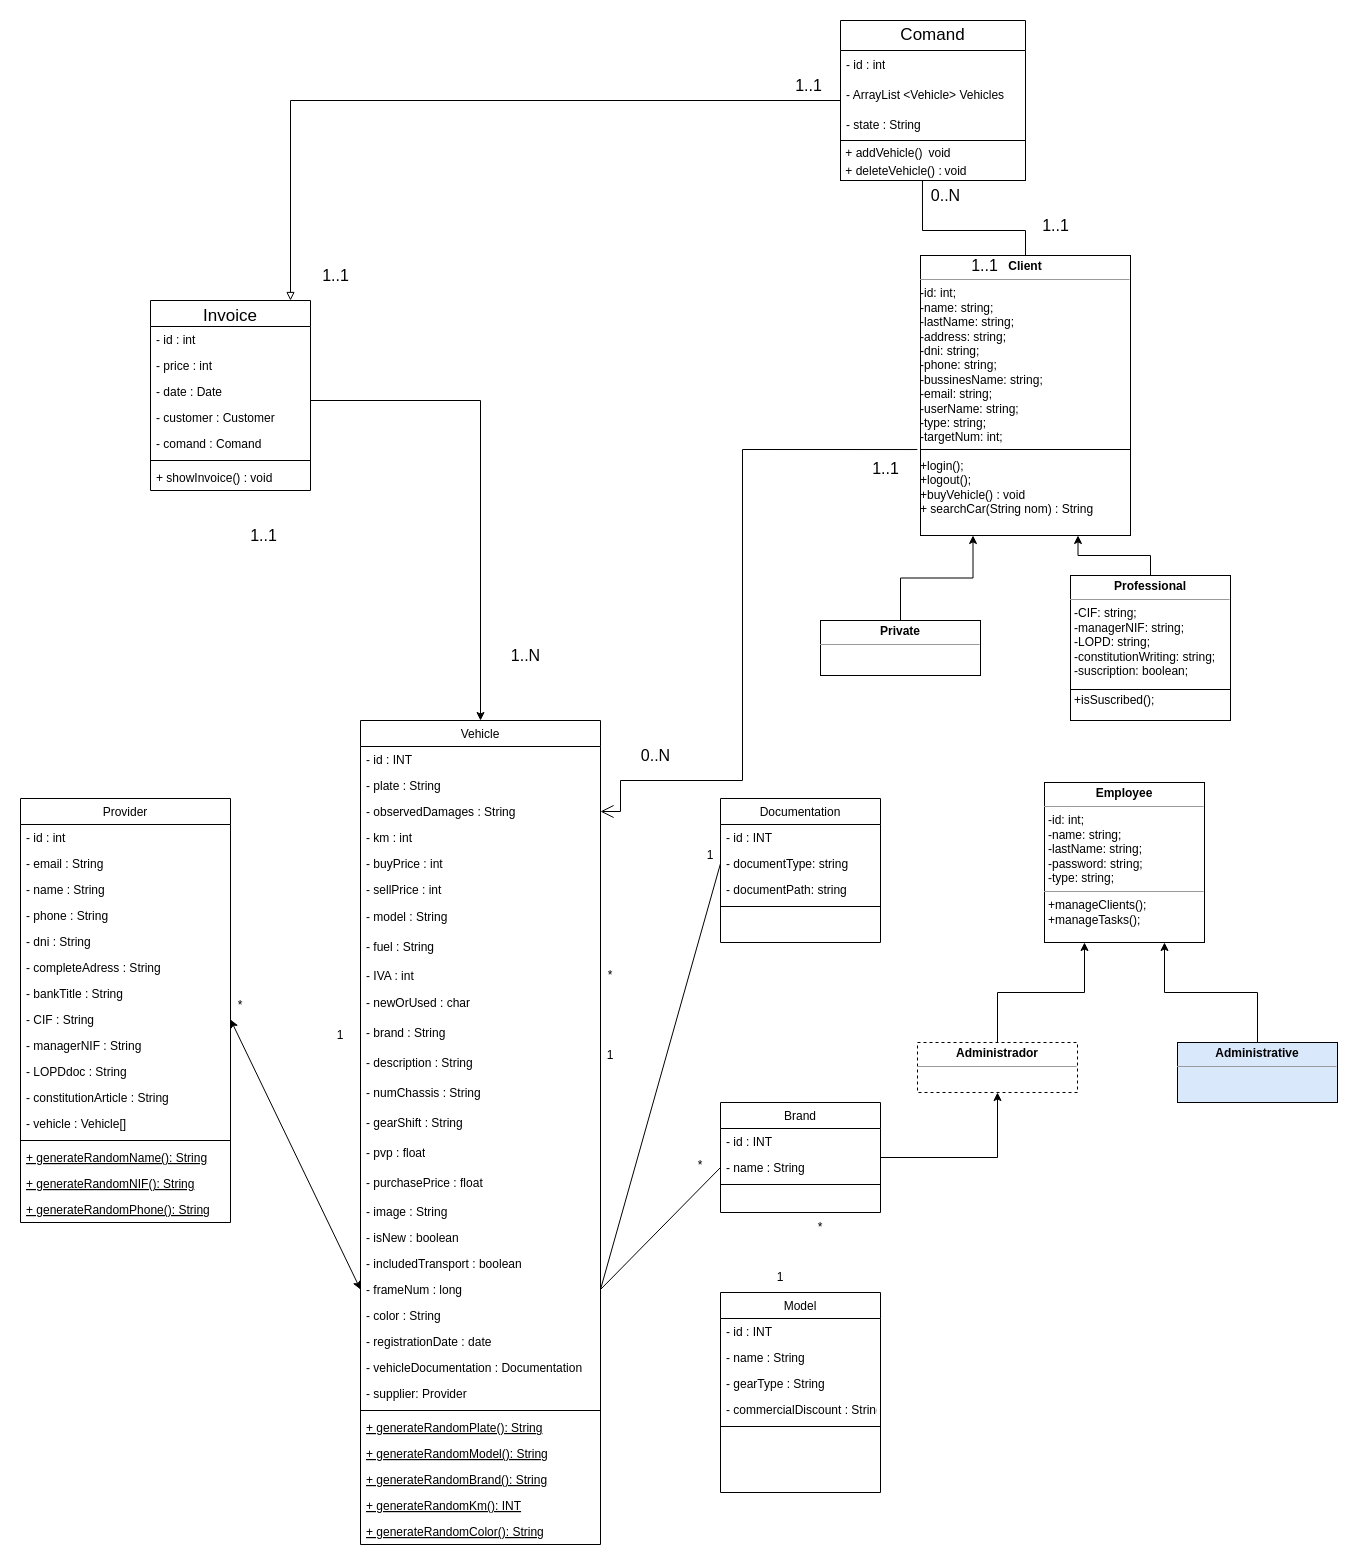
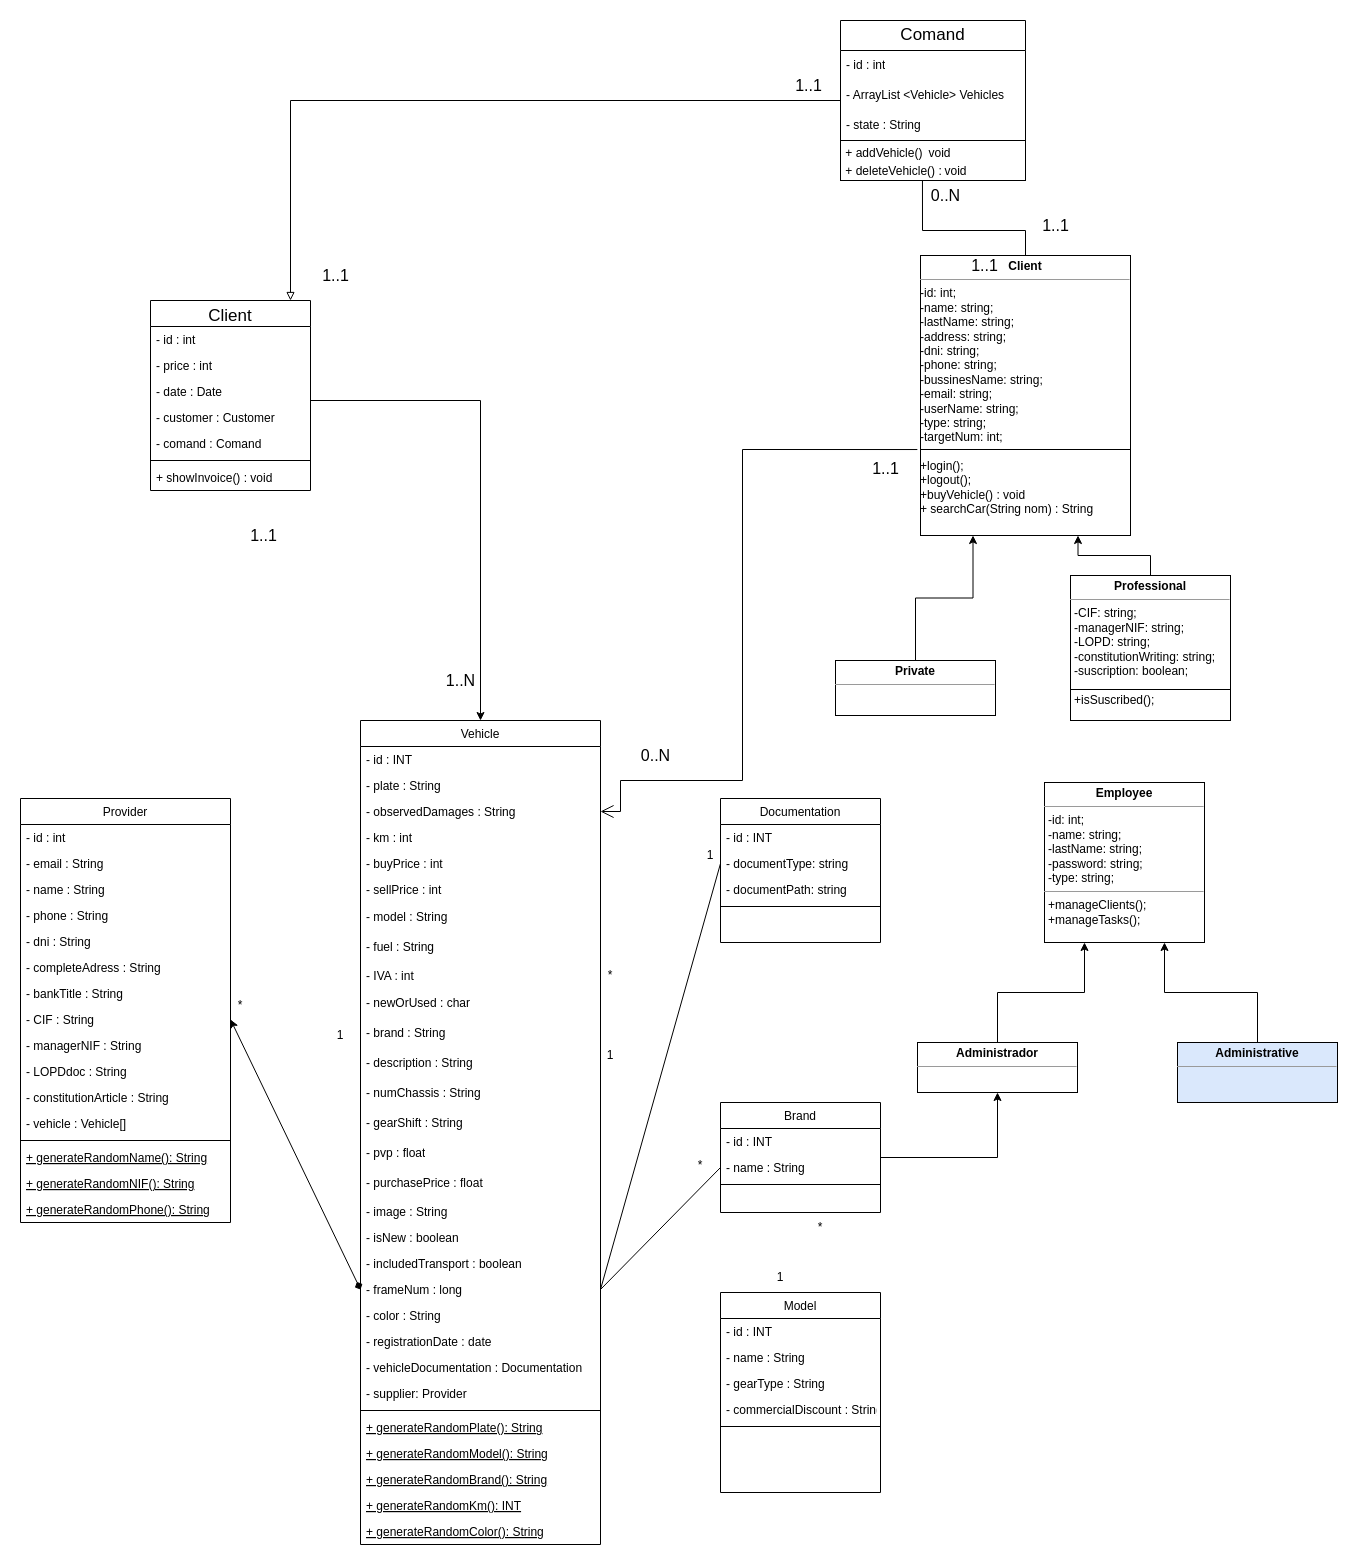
- <mxCell id="90" value="Invoice" style="swimlane;fontStyle=0;align=center;verticalAlign=middle;childLayout=stackLayout;horizontal=1;startSize=26;horizontalStack=0;resizeParent=1;resizeLast=0;collapsible=1;marginBottom=0;rounded=0;shadow=0;strokeWidth=1;fillColor=#FFFFFF;fontColor=#000000;fontSize=17;labelBackgroundColor=none;swimlaneFillColor=none;" vertex="1" parent="1"><mxGeometry x="150" y="300" width="160" height="190" as="geometry"><mxRectangle x="550" y="140" width="160" height="26" as="alternateBounds" /></mxGeometry></mxCell>
+ <mxCell id="90" value="Client" style="swimlane;fontStyle=0;align=center;verticalAlign=middle;childLayout=stackLayout;horizontal=1;startSize=26;horizontalStack=0;resizeParent=1;resizeLast=0;collapsible=1;marginBottom=0;rounded=0;shadow=0;strokeWidth=1;fillColor=#FFFFFF;fontColor=#000000;fontSize=17;labelBackgroundColor=none;swimlaneFillColor=none;" vertex="1" parent="1"><mxGeometry x="150" y="300" width="160" height="190" as="geometry"><mxRectangle x="550" y="140" width="160" height="26" as="alternateBounds" /></mxGeometry></mxCell>
- <mxCell id="79" value="&lt;p style=&quot;margin:0px;margin-top:4px;text-align:center;&quot;&gt;&lt;b&gt;Private&lt;/b&gt;&lt;br&gt;&lt;/p&gt;&lt;hr size=&quot;1&quot;&gt;&lt;p style=&quot;margin:0px;margin-left:4px;&quot;&gt;&lt;br&gt;&lt;/p&gt;" style="verticalAlign=top;align=left;overflow=fill;fontSize=12;fontFamily=Helvetica;html=1;whiteSpace=wrap;" vertex="1" parent="1"><mxGeometry x="820" y="620" width="160" height="55" as="geometry" /></mxCell>
+ <mxCell id="79" value="&lt;p style=&quot;margin:0px;margin-top:4px;text-align:center;&quot;&gt;&lt;b&gt;Private&lt;/b&gt;&lt;br&gt;&lt;/p&gt;&lt;hr size=&quot;1&quot;&gt;&lt;p style=&quot;margin:0px;margin-left:4px;&quot;&gt;&lt;br&gt;&lt;/p&gt;" style="verticalAlign=top;align=left;overflow=fill;fontSize=12;fontFamily=Helvetica;html=1;whiteSpace=wrap;" vertex="1" parent="1"><mxGeometry x="835" y="660" width="160" height="55" as="geometry" /></mxCell>
- <mxCell id="107" value="1..N" style="text;html=1;align=center;verticalAlign=middle;resizable=0;points=[];autosize=1;strokeColor=none;fillColor=none;fontSize=16;" vertex="1" parent="1"><mxGeometry x="500" y="640" width="50" height="30" as="geometry" /></mxCell>
+ <mxCell id="107" value="1..N" style="text;html=1;align=center;verticalAlign=middle;resizable=0;points=[];autosize=1;strokeColor=none;fillColor=none;fontSize=16;" vertex="1" parent="1"><mxGeometry x="435" y="665" width="50" height="30" as="geometry" /></mxCell>
- <mxCell id="83" value="&lt;p style=&quot;margin:0px;margin-top:4px;text-align:center;&quot;&gt;&lt;b&gt;Administrador&lt;/b&gt;&lt;br&gt;&lt;/p&gt;&lt;hr size=&quot;1&quot;&gt;&lt;p style=&quot;margin:0px;margin-left:4px;&quot;&gt;&lt;br&gt;&lt;/p&gt;" style="verticalAlign=top;align=left;overflow=fill;fontSize=12;fontFamily=Helvetica;html=1;whiteSpace=wrap;dashed=1;" vertex="1" parent="1"><mxGeometry x="917" y="1042" width="160" height="50" as="geometry" /></mxCell>
+ <mxCell id="83" value="&lt;p style=&quot;margin:0px;margin-top:4px;text-align:center;&quot;&gt;&lt;b&gt;Administrador&lt;/b&gt;&lt;br&gt;&lt;/p&gt;&lt;hr size=&quot;1&quot;&gt;&lt;p style=&quot;margin:0px;margin-left:4px;&quot;&gt;&lt;br&gt;&lt;/p&gt;" style="verticalAlign=top;align=left;overflow=fill;fontSize=12;fontFamily=Helvetica;html=1;whiteSpace=wrap;" vertex="1" parent="1"><mxGeometry x="917" y="1042" width="160" height="50" as="geometry" /></mxCell>
- <mxCell id="56" value="" style="endArrow=classic;startArrow=classic;html=1;rounded=0;entryX=0;entryY=0.5;entryDx=0;entryDy=0;exitX=1;exitY=0.5;exitDx=0;exitDy=0;" edge="1" parent="1" source="10" target="44"><mxGeometry width="50" height="50" relative="1" as="geometry"><mxPoint x="210" y="990" as="sourcePoint" /><mxPoint x="260" y="940" as="targetPoint" /></mxGeometry></mxCell>
+ <mxCell id="56" value="" style="endArrow=diamond;startArrow=classic;html=1;rounded=0;entryX=0;entryY=0.5;entryDx=0;entryDy=0;exitX=1;exitY=0.5;exitDx=0;exitDy=0;" edge="1" parent="1" source="10" target="44"><mxGeometry width="50" height="50" relative="1" as="geometry"><mxPoint x="210" y="990" as="sourcePoint" /><mxPoint x="260" y="940" as="targetPoint" /></mxGeometry></mxCell>
